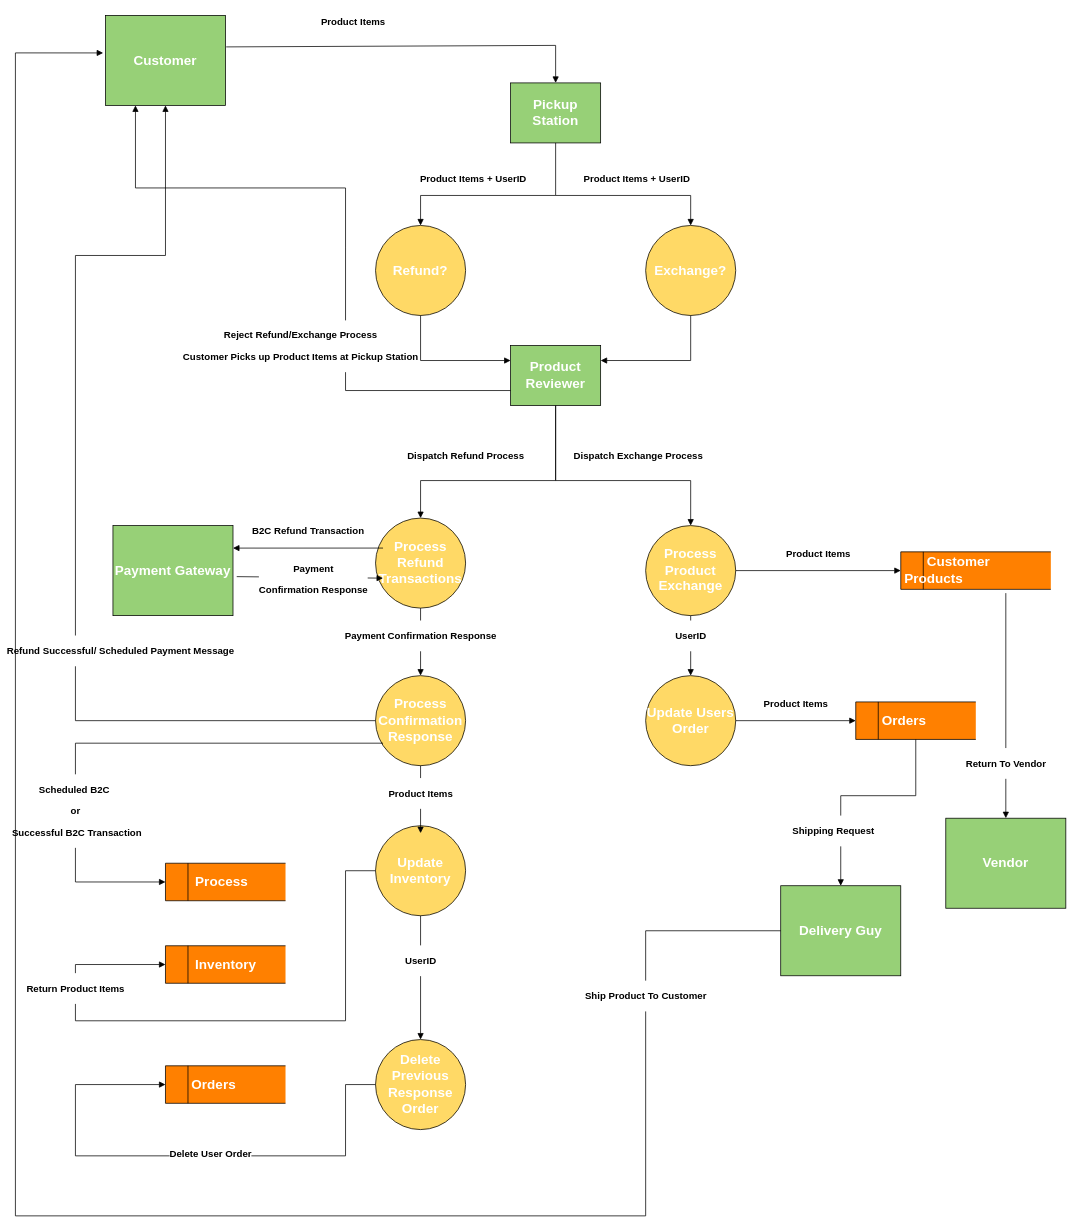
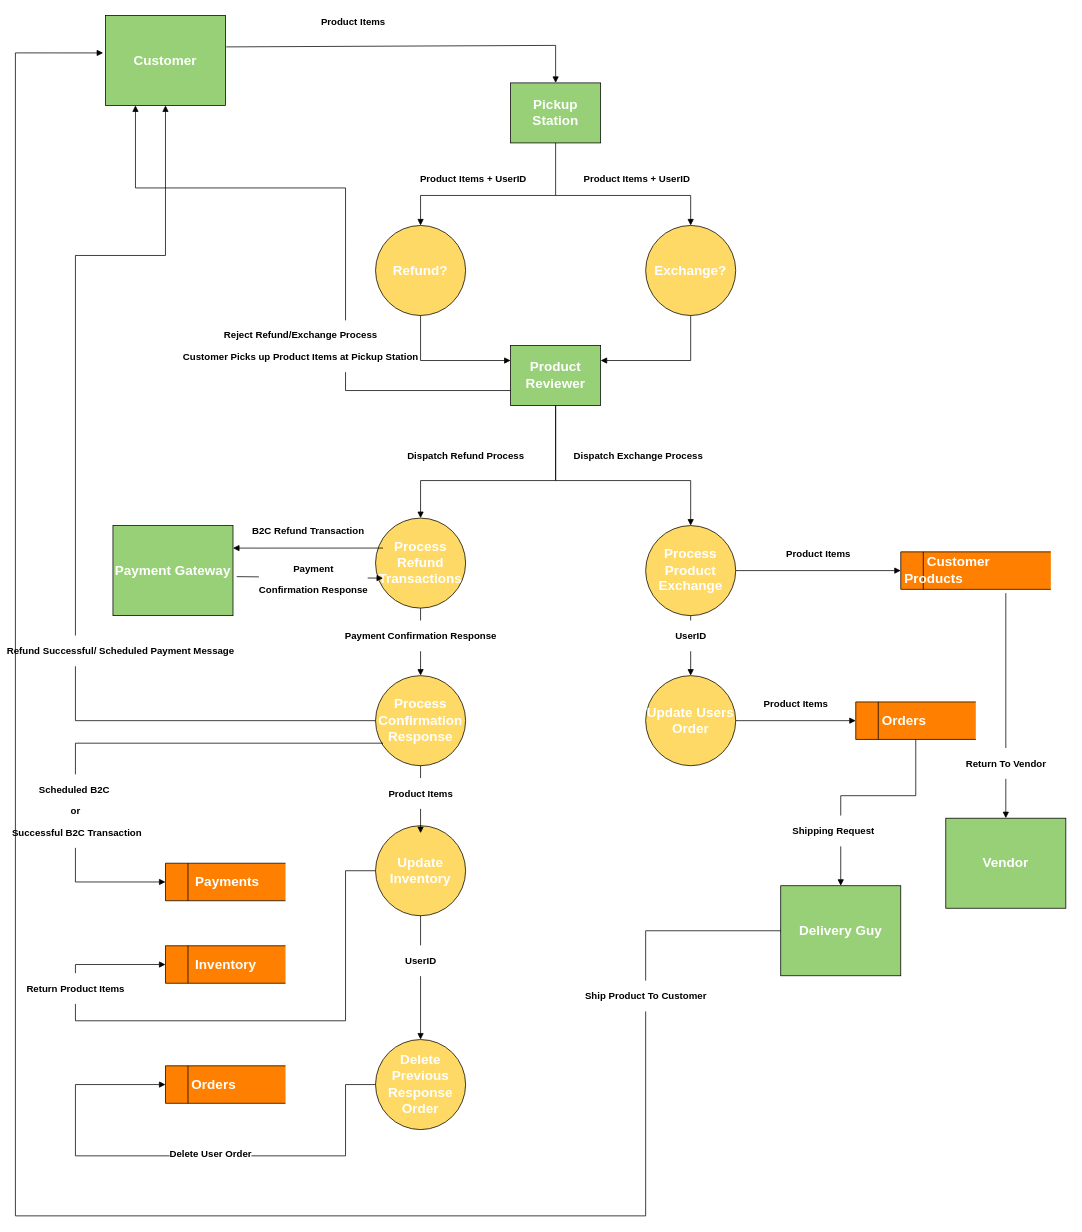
- <mxCell id="23" value="&lt;h2&gt;&lt;font color=&quot;#ffffff&quot;&gt;&amp;nbsp;&amp;nbsp;&amp;nbsp;&amp;nbsp;&amp;nbsp;&amp;nbsp; Process&lt;br&gt;&lt;/font&gt;&lt;/h2&gt;" style="html=1;dashed=0;whiteSpace=wrap;shape=mxgraph.dfd.dataStoreID;align=left;spacingLeft=3;points=[[0,0],[0.5,0],[1,0],[0,0.5],[1,0.5],[0,1],[0.5,1],[1,1]];fillColor=#FF8000;" vertex="1" parent="1"><mxGeometry x="220" y="1150" width="160" height="50" as="geometry" /></mxCell>
+ <mxCell id="23" value="&lt;h2&gt;&lt;font color=&quot;#ffffff&quot;&gt;&amp;nbsp;&amp;nbsp;&amp;nbsp;&amp;nbsp;&amp;nbsp;&amp;nbsp; Payments&lt;br&gt;&lt;/font&gt;&lt;/h2&gt;" style="html=1;dashed=0;whiteSpace=wrap;shape=mxgraph.dfd.dataStoreID;align=left;spacingLeft=3;points=[[0,0],[0.5,0],[1,0],[0,0.5],[1,0.5],[0,1],[0.5,1],[1,1]];fillColor=#FF8000;" vertex="1" parent="1"><mxGeometry x="220" y="1150" width="160" height="50" as="geometry" /></mxCell>
